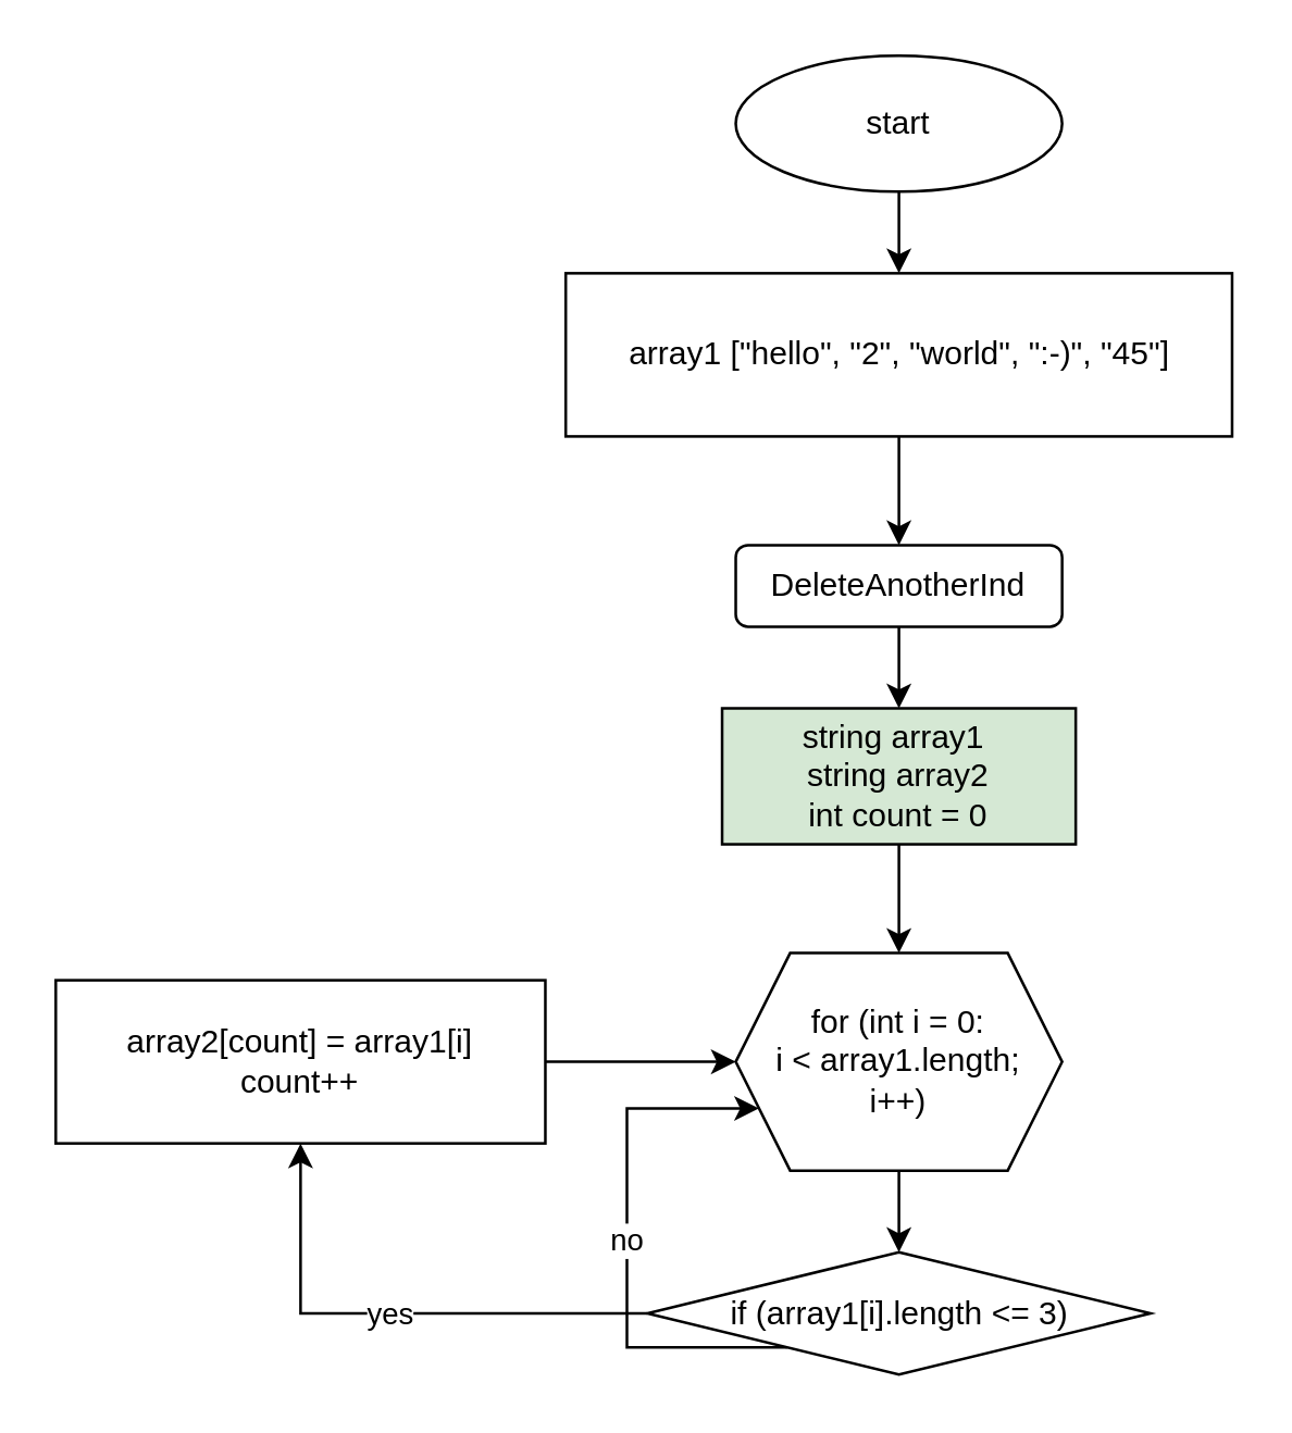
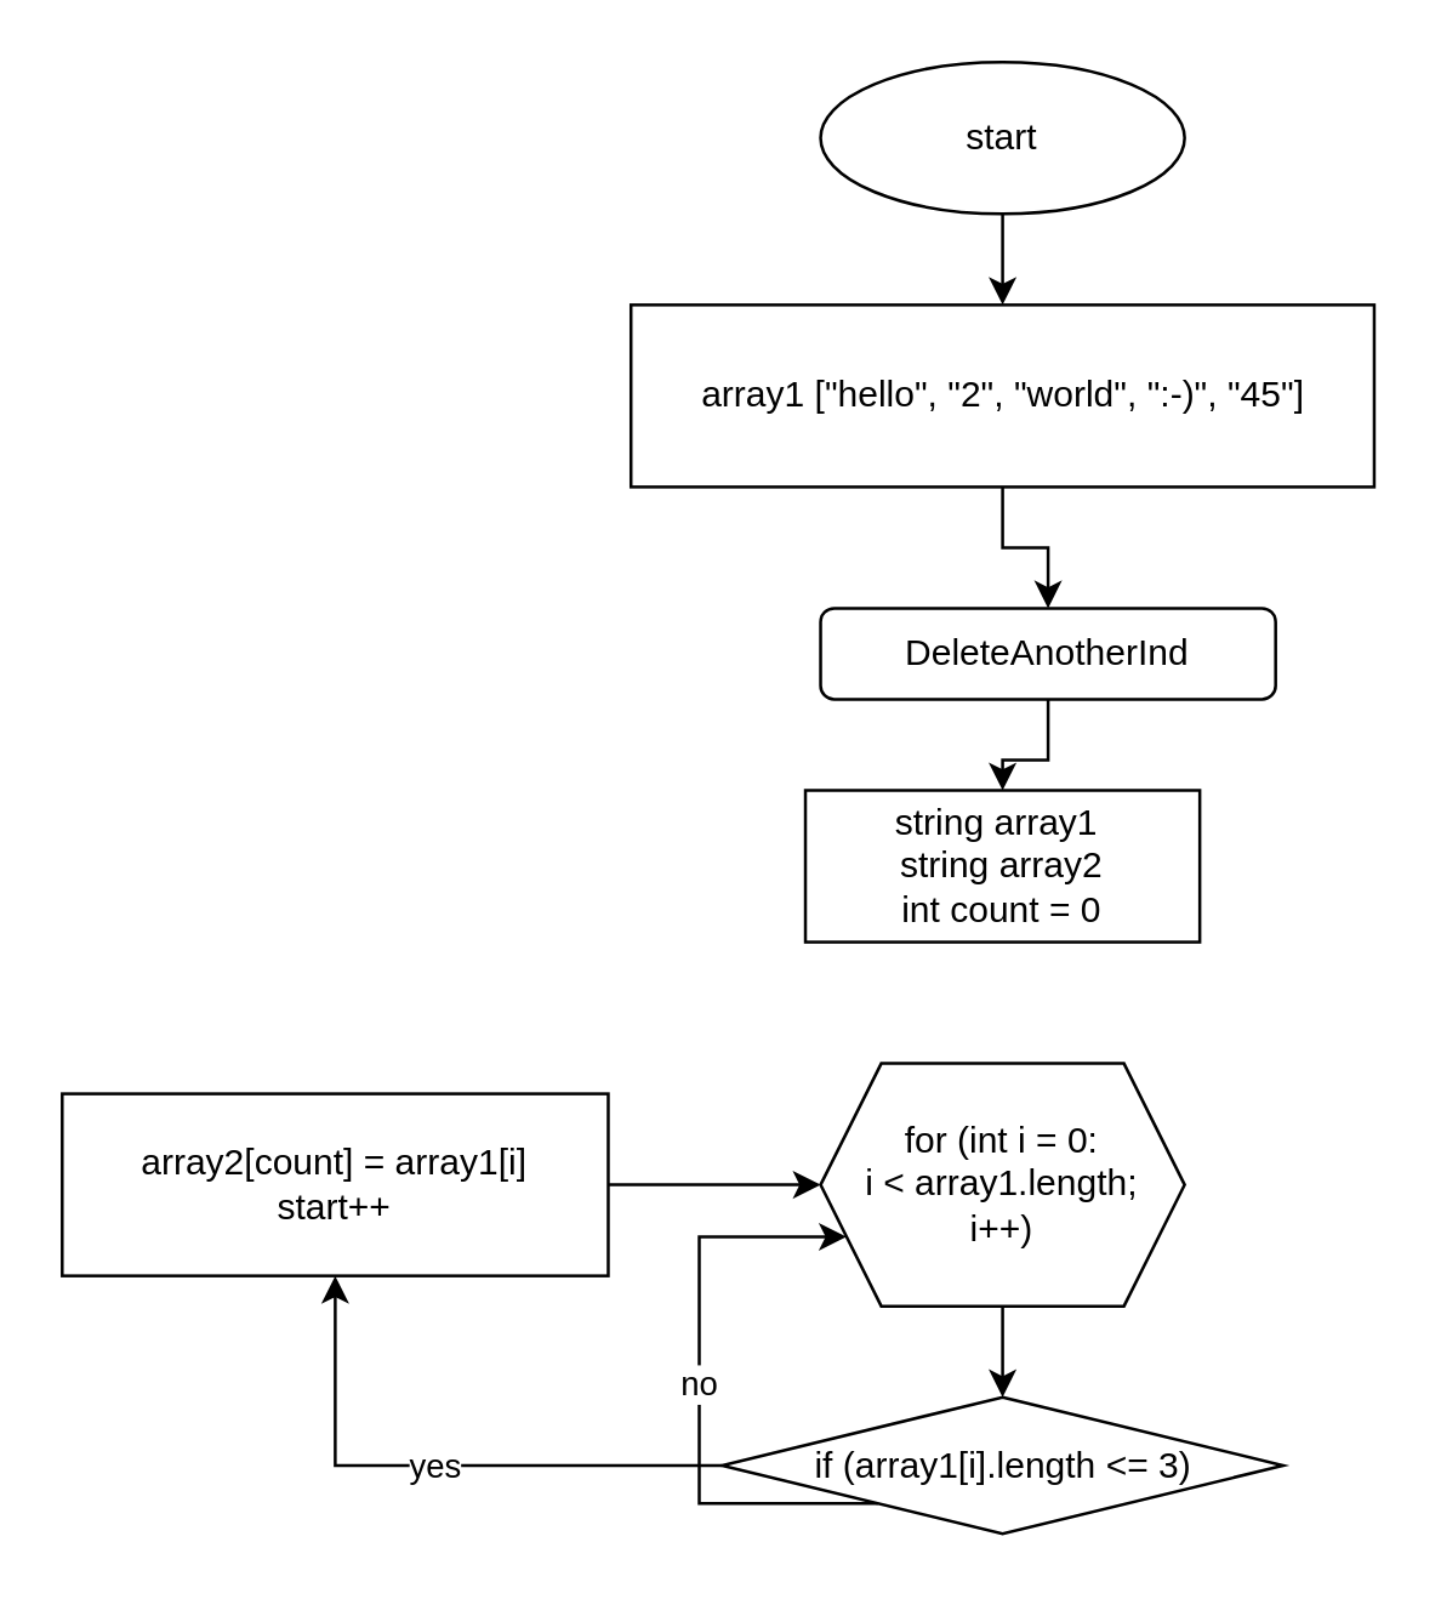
- <mxCell id="9" value="DeleteAnotherInd" style="rounded=1;whiteSpace=wrap;html=1;" vertex="1" parent="1"><mxGeometry x="270" y="200" width="120" height="30" as="geometry" /></mxCell>
+ <mxCell id="9" value="DeleteAnotherInd" style="rounded=1;whiteSpace=wrap;html=1;" vertex="1" parent="1"><mxGeometry x="270" y="200" width="150" height="30" as="geometry" /></mxCell>
- <mxCell id="5" value="string array1&amp;nbsp;&lt;br&gt;string array2&lt;br&gt;int count = 0" style="whiteSpace=wrap;html=1;fillColor=#d5e8d4;" vertex="1" parent="1"><mxGeometry x="265" y="260" width="130" height="50" as="geometry" /></mxCell>
+ <mxCell id="5" value="string array1&amp;nbsp;&lt;br&gt;string array2&lt;br&gt;int count = 0" style="whiteSpace=wrap;html=1;" vertex="1" parent="1"><mxGeometry x="265" y="260" width="130" height="50" as="geometry" /></mxCell>
- <mxCell id="4" value="" style="edgeStyle=orthogonalEdgeStyle;rounded=0;orthogonalLoop=1;jettySize=auto;html=1;" edge="1" parent="1" source="5" target="7"><mxGeometry relative="1" as="geometry" /></mxCell>
- <mxCell id="14" value="array2[count] = array1[i]&lt;br&gt;count++" style="whiteSpace=wrap;html=1;" vertex="1" parent="1"><mxGeometry x="20" y="360" width="180" height="60" as="geometry" /></mxCell>
+ <mxCell id="14" value="array2[count] = array1[i]&lt;br&gt;start++" style="whiteSpace=wrap;html=1;" vertex="1" parent="1"><mxGeometry x="20" y="360" width="180" height="60" as="geometry" /></mxCell>
